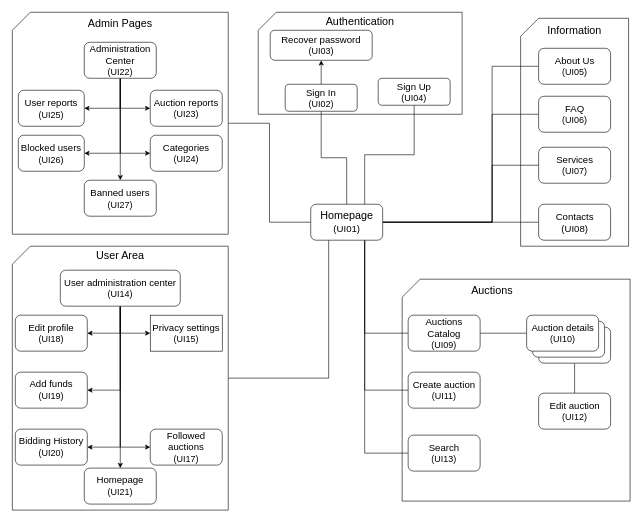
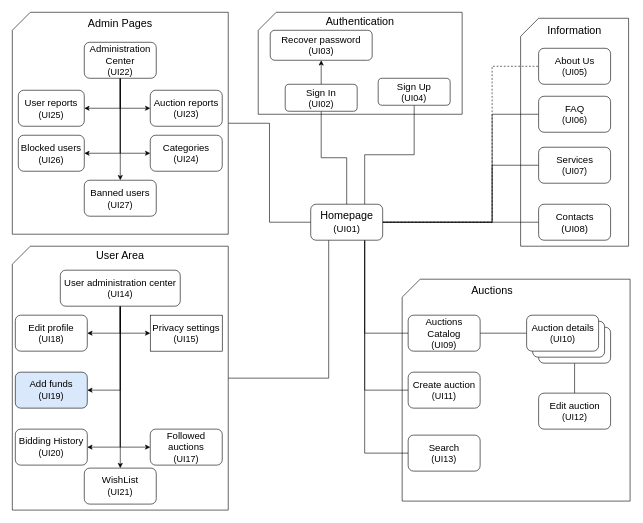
- <mxCell id="13" style="edgeStyle=orthogonalEdgeStyle;rounded=0;orthogonalLoop=1;jettySize=auto;html=1;exitX=1;exitY=0.5;exitDx=0;exitDy=0;entryX=0;entryY=0.5;entryDx=0;entryDy=0;fontSize=18;fontColor=default;endArrow=none;endFill=0;" parent="1" source="17" target="35" edge="1"><mxGeometry relative="1" as="geometry"><Array as="points"><mxPoint x="820" y="370" /><mxPoint x="820" y="110" /></Array></mxGeometry></mxCell>
+ <mxCell id="13" style="edgeStyle=orthogonalEdgeStyle;rounded=0;orthogonalLoop=1;jettySize=auto;html=1;exitX=1;exitY=0.5;exitDx=0;exitDy=0;entryX=0;entryY=0.5;entryDx=0;entryDy=0;fontSize=18;fontColor=default;endArrow=none;endFill=0;dashed=1;" parent="1" source="17" target="35" edge="1"><mxGeometry relative="1" as="geometry"><Array as="points"><mxPoint x="820" y="370" /><mxPoint x="820" y="110" /></Array></mxGeometry></mxCell>
- <mxCell id="52" value="&lt;font style=&quot;font-size: 16px;&quot;&gt;Add funds&lt;br&gt;&lt;span style=&quot;font-size: 15px;&quot;&gt;(UI19)&lt;/span&gt;&lt;br&gt;&lt;/font&gt;" style="rounded=1;whiteSpace=wrap;html=1;fontSize=15;" parent="1" vertex="1"><mxGeometry x="25" y="620" width="120" height="60" as="geometry" /></mxCell>
+ <mxCell id="52" value="&lt;font style=&quot;font-size: 16px;&quot;&gt;Add funds&lt;br&gt;&lt;span style=&quot;font-size: 15px;&quot;&gt;(UI19)&lt;/span&gt;&lt;br&gt;&lt;/font&gt;" style="rounded=1;whiteSpace=wrap;html=1;fontSize=15;fillColor=#dae8fc;" parent="1" vertex="1"><mxGeometry x="25" y="620" width="120" height="60" as="geometry" /></mxCell>
- <mxCell id="65" value="&lt;font style=&quot;font-size: 16px;&quot;&gt;Homepage&lt;br&gt;&lt;span style=&quot;font-size: 15px;&quot;&gt;(UI21)&lt;/span&gt;&lt;br&gt;&lt;/font&gt;" style="rounded=1;whiteSpace=wrap;html=1;" vertex="1" parent="1"><mxGeometry x="140" y="780" width="120" height="60" as="geometry" /></mxCell>
+ <mxCell id="65" value="&lt;font style=&quot;font-size: 16px;&quot;&gt;WishList&lt;br&gt;&lt;span style=&quot;font-size: 15px;&quot;&gt;(UI21)&lt;/span&gt;&lt;br&gt;&lt;/font&gt;" style="rounded=1;whiteSpace=wrap;html=1;" vertex="1" parent="1"><mxGeometry x="140" y="780" width="120" height="60" as="geometry" /></mxCell>
